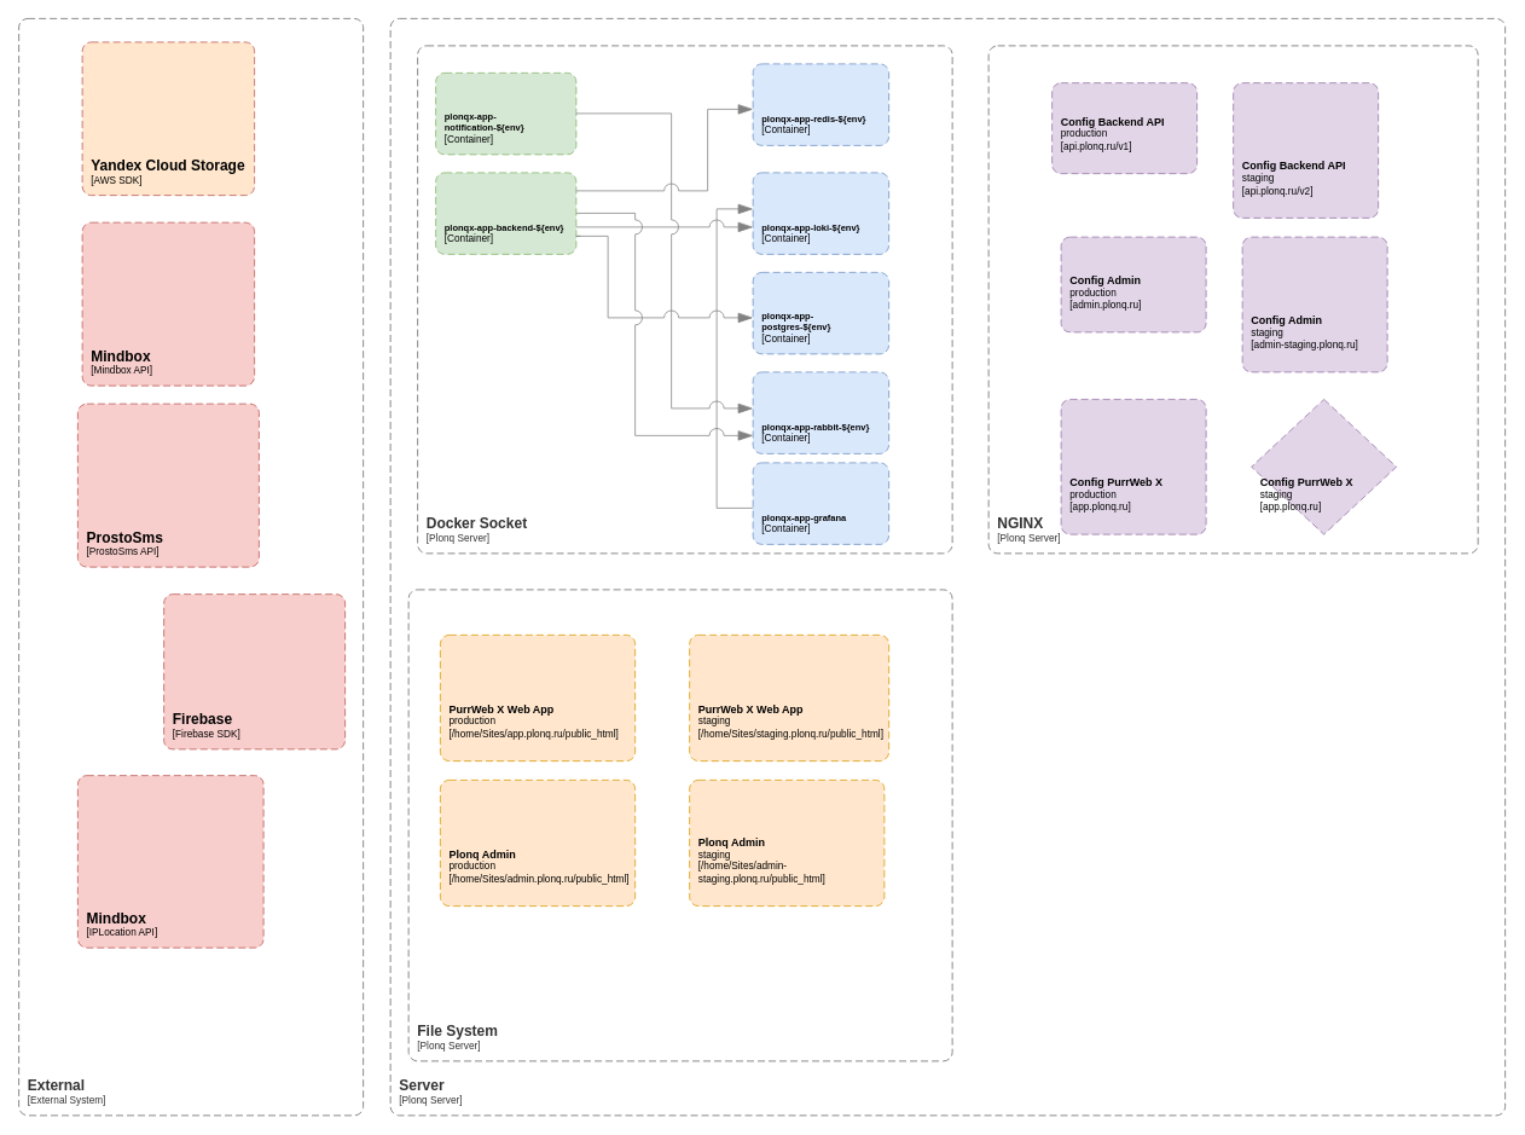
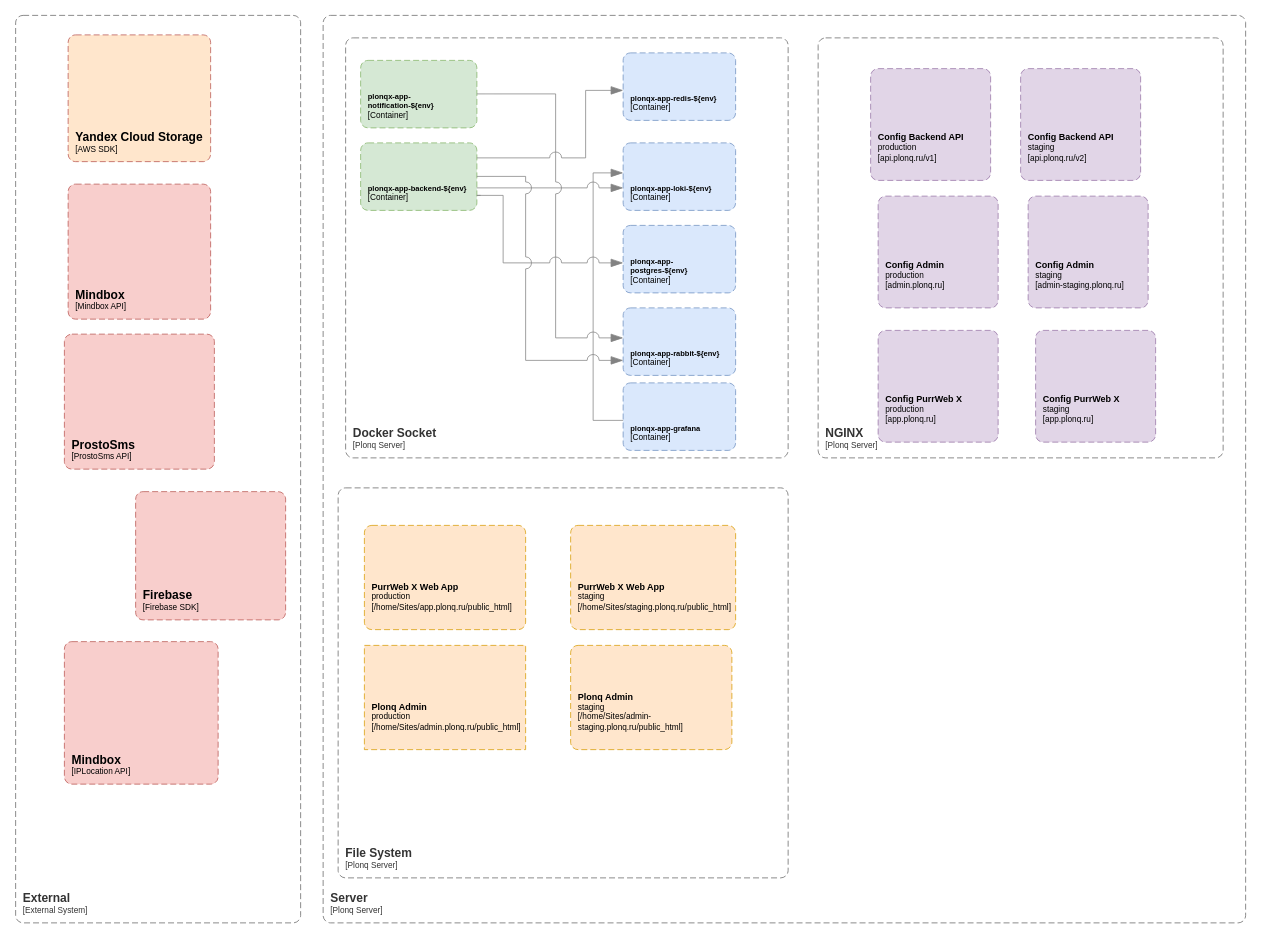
- <mxCell id="23" value="&lt;font style=&quot;font-size: 12px&quot;&gt;&lt;b&gt;&lt;div style=&quot;text-align: left&quot;&gt;Config Backend API&lt;/div&gt;&lt;/b&gt;&lt;/font&gt;&lt;div style=&quot;text-align: left&quot;&gt;production&lt;/div&gt;&lt;div style=&quot;text-align: left&quot;&gt;[api.plonq.ru/v1]&lt;/div&gt;&#10;" style="rounded=1;fontSize=11;whiteSpace=wrap;html=1;dashed=1;arcSize=20;fillColor=#e1d5e7;strokeColor=#9673a6;labelBackgroundColor=none;align=left;verticalAlign=bottom;labelBorderColor=none;spacingTop=0;spacing=10;dashPattern=8 4;metaEdit=1;rotatable=0;perimeter=rectanglePerimeter;noLabel=0;labelPadding=0;allowArrows=0;connectable=0;expand=0;recursiveResize=0;editable=1;pointerEvents=0;absoluteArcSize=1;points=[[0.25,0,0],[0.5,0,0],[0.75,0,0],[1,0.25,0],[1,0.5,0],[1,0.75,0],[0.75,1,0],[0.5,1,0],[0.25,1,0],[0,0.75,0],[0,0.5,0],[0,0.25,0]];" vertex="1" parent="1"><mxGeometry x="1160" y="91" width="160" height="100" as="geometry" /></mxCell>
+ <mxCell id="23" value="&lt;font style=&quot;font-size: 12px&quot;&gt;&lt;b&gt;&lt;div style=&quot;text-align: left&quot;&gt;Config Backend API&lt;/div&gt;&lt;/b&gt;&lt;/font&gt;&lt;div style=&quot;text-align: left&quot;&gt;production&lt;/div&gt;&lt;div style=&quot;text-align: left&quot;&gt;[api.plonq.ru/v1]&lt;/div&gt;&#10;" style="rounded=1;fontSize=11;whiteSpace=wrap;html=1;dashed=1;arcSize=20;fillColor=#e1d5e7;strokeColor=#9673a6;labelBackgroundColor=none;align=left;verticalAlign=bottom;labelBorderColor=none;spacingTop=0;spacing=10;dashPattern=8 4;metaEdit=1;rotatable=0;perimeter=rectanglePerimeter;noLabel=0;labelPadding=0;allowArrows=0;connectable=0;expand=0;recursiveResize=0;editable=1;pointerEvents=0;absoluteArcSize=1;points=[[0.25,0,0],[0.5,0,0],[0.75,0,0],[1,0.25,0],[1,0.5,0],[1,0.75,0],[0.75,1,0],[0.5,1,0],[0.25,1,0],[0,0.75,0],[0,0.5,0],[0,0.25,0]];" vertex="1" parent="1"><mxGeometry x="1160" y="91" width="160" height="149" as="geometry" /></mxCell>
- <mxCell id="21" value="&lt;font style=&quot;font-size: 12px&quot;&gt;&lt;b&gt;&lt;div style=&quot;text-align: left&quot;&gt;Config Admin&lt;/div&gt;&lt;/b&gt;&lt;/font&gt;&lt;div style=&quot;text-align: left&quot;&gt;production&lt;/div&gt;&lt;div style=&quot;text-align: left&quot;&gt;[admin.plonq.ru]&lt;/div&gt;&#10;" style="rounded=1;fontSize=11;whiteSpace=wrap;html=1;dashed=1;arcSize=20;fillColor=#e1d5e7;strokeColor=#9673a6;labelBackgroundColor=none;align=left;verticalAlign=bottom;labelBorderColor=none;spacingTop=0;spacing=10;dashPattern=8 4;metaEdit=1;rotatable=0;perimeter=rectanglePerimeter;noLabel=0;labelPadding=0;allowArrows=0;connectable=0;expand=0;recursiveResize=0;editable=1;pointerEvents=0;absoluteArcSize=1;points=[[0.25,0,0],[0.5,0,0],[0.75,0,0],[1,0.25,0],[1,0.5,0],[1,0.75,0],[0.75,1,0],[0.5,1,0],[0.25,1,0],[0,0.75,0],[0,0.5,0],[0,0.25,0]];" vertex="1" parent="1"><mxGeometry x="1170" y="261" width="160" height="105" as="geometry" /></mxCell>
+ <mxCell id="21" value="&lt;font style=&quot;font-size: 12px&quot;&gt;&lt;b&gt;&lt;div style=&quot;text-align: left&quot;&gt;Config Admin&lt;/div&gt;&lt;/b&gt;&lt;/font&gt;&lt;div style=&quot;text-align: left&quot;&gt;production&lt;/div&gt;&lt;div style=&quot;text-align: left&quot;&gt;[admin.plonq.ru]&lt;/div&gt;&#10;" style="rounded=1;fontSize=11;whiteSpace=wrap;html=1;dashed=1;arcSize=20;fillColor=#e1d5e7;strokeColor=#9673a6;labelBackgroundColor=none;align=left;verticalAlign=bottom;labelBorderColor=none;spacingTop=0;spacing=10;dashPattern=8 4;metaEdit=1;rotatable=0;perimeter=rectanglePerimeter;noLabel=0;labelPadding=0;allowArrows=0;connectable=0;expand=0;recursiveResize=0;editable=1;pointerEvents=0;absoluteArcSize=1;points=[[0.25,0,0],[0.5,0,0],[0.75,0,0],[1,0.25,0],[1,0.5,0],[1,0.75,0],[0.75,1,0],[0.5,1,0],[0.25,1,0],[0,0.75,0],[0,0.5,0],[0,0.25,0]];" vertex="1" parent="1"><mxGeometry x="1170" y="261" width="160" height="149" as="geometry" /></mxCell>
- <mxCell id="18" value="&lt;font style=&quot;font-size: 12px&quot;&gt;&lt;b&gt;&lt;div style=&quot;text-align: left&quot;&gt;Config PurrWeb X&lt;/div&gt;&lt;/b&gt;&lt;/font&gt;&lt;div style=&quot;text-align: left&quot;&gt;staging&lt;/div&gt;&lt;div style=&quot;text-align: left&quot;&gt;[app.plonq.ru]&lt;/div&gt;&#10;" style="rhombus;fontSize=11;whiteSpace=wrap;html=1;dashed=1;arcSize=20;fillColor=#e1d5e7;strokeColor=#9673a6;labelBackgroundColor=none;align=left;verticalAlign=bottom;labelBorderColor=none;spacingTop=0;spacing=10;dashPattern=8 4;metaEdit=1;rotatable=0;noLabel=0;labelPadding=0;allowArrows=0;connectable=0;expand=0;recursiveResize=0;editable=1;pointerEvents=0;absoluteArcSize=1;points=[[0.25,0,0],[0.5,0,0],[0.75,0,0],[1,0.25,0],[1,0.5,0],[1,0.75,0],[0.75,1,0],[0.5,1,0],[0.25,1,0],[0,0.75,0],[0,0.5,0],[0,0.25,0]];" vertex="1" parent="1"><mxGeometry x="1380" y="440" width="160" height="149" as="geometry" /></mxCell>
+ <mxCell id="18" value="&lt;font style=&quot;font-size: 12px&quot;&gt;&lt;b&gt;&lt;div style=&quot;text-align: left&quot;&gt;Config PurrWeb X&lt;/div&gt;&lt;/b&gt;&lt;/font&gt;&lt;div style=&quot;text-align: left&quot;&gt;staging&lt;/div&gt;&lt;div style=&quot;text-align: left&quot;&gt;[app.plonq.ru]&lt;/div&gt;&#10;" style="rounded=1;fontSize=11;whiteSpace=wrap;html=1;dashed=1;arcSize=20;fillColor=#e1d5e7;strokeColor=#9673a6;labelBackgroundColor=none;align=left;verticalAlign=bottom;labelBorderColor=none;spacingTop=0;spacing=10;dashPattern=8 4;metaEdit=1;rotatable=0;perimeter=rectanglePerimeter;noLabel=0;labelPadding=0;allowArrows=0;connectable=0;expand=0;recursiveResize=0;editable=1;pointerEvents=0;absoluteArcSize=1;points=[[0.25,0,0],[0.5,0,0],[0.75,0,0],[1,0.25,0],[1,0.5,0],[1,0.75,0],[0.75,1,0],[0.5,1,0],[0.25,1,0],[0,0.75,0],[0,0.5,0],[0,0.25,0]];" vertex="1" parent="1"><mxGeometry x="1380" y="440" width="160" height="149" as="geometry" /></mxCell>
- <mxCell id="27" value="&lt;font style=&quot;font-size: 12px&quot;&gt;&lt;b&gt;&lt;div style=&quot;text-align: left&quot;&gt;Plonq Admin&lt;/div&gt;&lt;/b&gt;&lt;/font&gt;&lt;div style=&quot;text-align: left&quot;&gt;production&lt;/div&gt;&lt;div style=&quot;text-align: left&quot;&gt;[/home/Sites/admin.plonq.ru/public_html]&lt;/div&gt;&#10;" style="rounded=1;fontSize=11;whiteSpace=wrap;html=1;dashed=1;arcSize=20;fillColor=#ffe6cc;strokeColor=#d79b00;labelBackgroundColor=none;align=left;verticalAlign=bottom;labelBorderColor=none;spacingTop=0;spacing=10;dashPattern=8 4;metaEdit=1;rotatable=0;perimeter=rectanglePerimeter;noLabel=0;labelPadding=0;allowArrows=0;connectable=0;expand=0;recursiveResize=0;editable=1;pointerEvents=0;absoluteArcSize=1;points=[[0.25,0,0],[0.5,0,0],[0.75,0,0],[1,0.25,0],[1,0.5,0],[1,0.75,0],[0.75,1,0],[0.5,1,0],[0.25,1,0],[0,0.75,0],[0,0.5,0],[0,0.25,0]];" vertex="1" parent="1"><mxGeometry x="485" y="860" width="215" height="139" as="geometry" /></mxCell>
+ <mxCell id="27" value="&lt;font style=&quot;font-size: 12px&quot;&gt;&lt;b&gt;&lt;div style=&quot;text-align: left&quot;&gt;Plonq Admin&lt;/div&gt;&lt;/b&gt;&lt;/font&gt;&lt;div style=&quot;text-align: left&quot;&gt;production&lt;/div&gt;&lt;div style=&quot;text-align: left&quot;&gt;[/home/Sites/admin.plonq.ru/public_html]&lt;/div&gt;&#10;" style="fontSize=11;whiteSpace=wrap;html=1;dashed=1;arcSize=20;fillColor=#ffe6cc;strokeColor=#d79b00;labelBackgroundColor=none;align=left;verticalAlign=bottom;labelBorderColor=none;spacingTop=0;spacing=10;dashPattern=8 4;metaEdit=1;rotatable=0;noLabel=0;labelPadding=0;allowArrows=0;connectable=0;expand=0;recursiveResize=0;editable=1;pointerEvents=0;absoluteArcSize=1;points=[[0.25,0,0],[0.5,0,0],[0.75,0,0],[1,0.25,0],[1,0.5,0],[1,0.75,0],[0.75,1,0],[0.5,1,0],[0.25,1,0],[0,0.75,0],[0,0.5,0],[0,0.25,0]];rounded=0;" vertex="1" parent="1"><mxGeometry x="485" y="860" width="215" height="139" as="geometry" /></mxCell>
